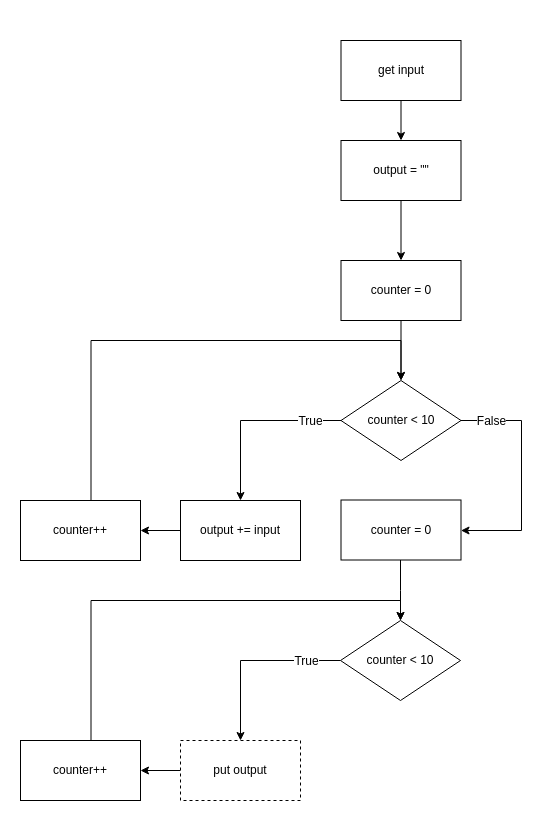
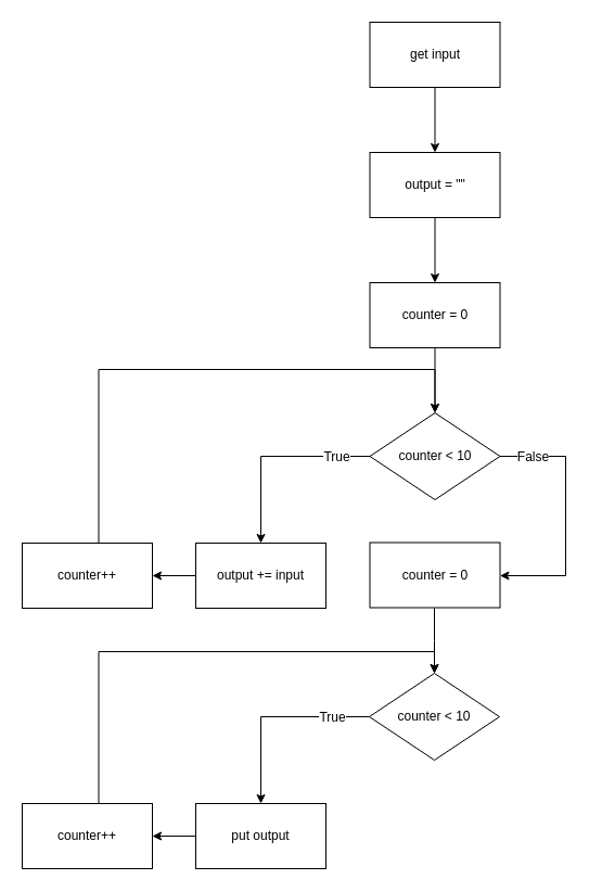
- <mxCell id="3" value="get input" style="rounded=0;whiteSpace=wrap;html=1;" vertex="1" parent="1"><mxGeometry x="340.5" y="40" width="120" height="60" as="geometry" /></mxCell>
+ <mxCell id="3" value="get input" style="rounded=0;whiteSpace=wrap;html=1;" vertex="1" parent="1"><mxGeometry x="340.5" y="20" width="120" height="60" as="geometry" /></mxCell>
- <mxCell id="23" value="put output" style="rounded=0;whiteSpace=wrap;html=1;dashed=1;" vertex="1" parent="1"><mxGeometry x="180" y="740" width="120" height="60" as="geometry" /></mxCell>
+ <mxCell id="23" value="put output" style="rounded=0;whiteSpace=wrap;html=1;" vertex="1" parent="1"><mxGeometry x="180" y="740" width="120" height="60" as="geometry" /></mxCell>
